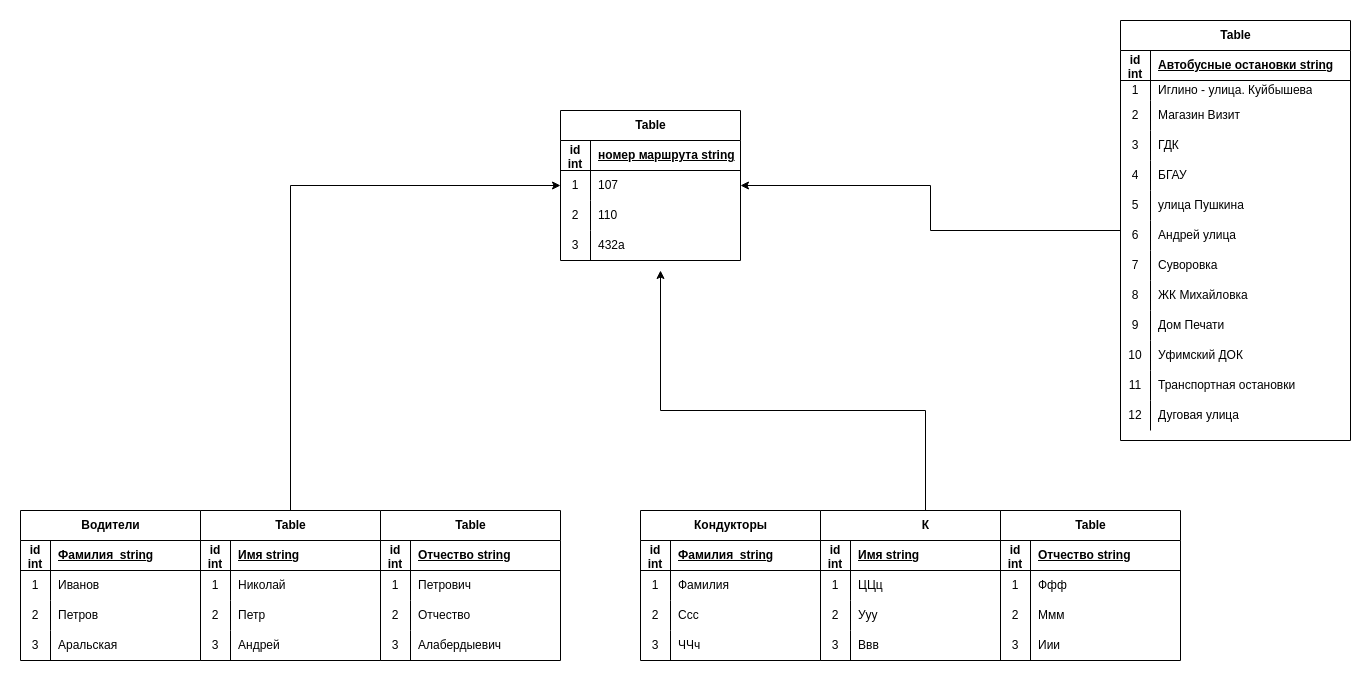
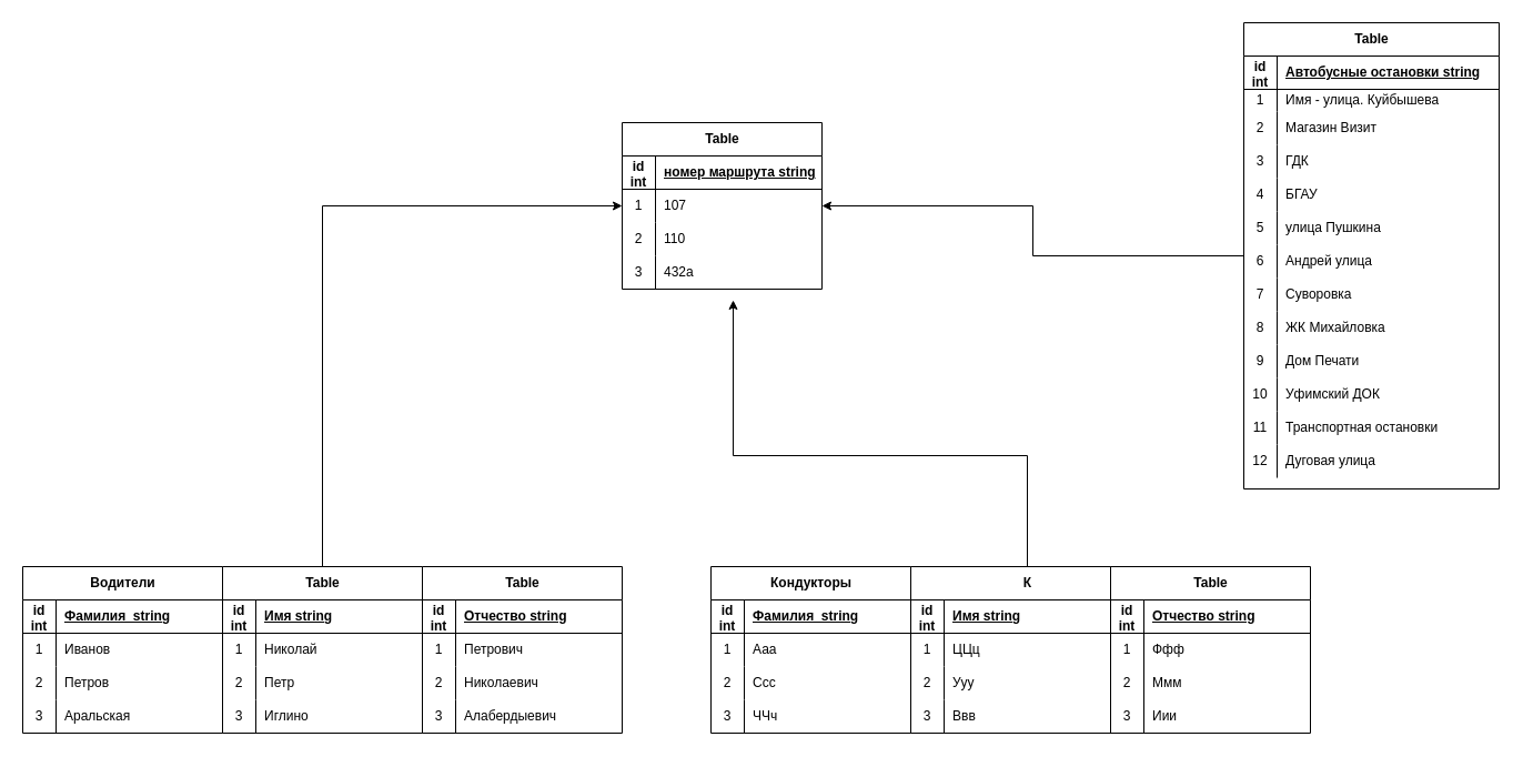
- <mxCell id="22" value="Иглино - улица. Куйбышева" style="shape=partialRectangle;connectable=0;fillColor=none;top=0;left=0;bottom=0;right=0;align=left;spacingLeft=6;overflow=hidden;whiteSpace=wrap;html=1;" vertex="1" parent="20"><mxGeometry x="30" width="200" height="20" as="geometry"><mxRectangle width="200" height="20" as="alternateBounds" /></mxGeometry></mxCell>
+ <mxCell id="22" value="Имя - улица. Куйбышева" style="shape=partialRectangle;connectable=0;fillColor=none;top=0;left=0;bottom=0;right=0;align=left;spacingLeft=6;overflow=hidden;whiteSpace=wrap;html=1;" vertex="1" parent="20"><mxGeometry x="30" width="200" height="20" as="geometry"><mxRectangle width="200" height="20" as="alternateBounds" /></mxGeometry></mxCell>
- <mxCell id="102" value="Фамилия" style="shape=partialRectangle;connectable=0;fillColor=none;top=0;left=0;bottom=0;right=0;align=left;spacingLeft=6;overflow=hidden;whiteSpace=wrap;html=1;" vertex="1" parent="100"><mxGeometry x="30" width="150" height="30" as="geometry"><mxRectangle width="150" height="30" as="alternateBounds" /></mxGeometry></mxCell>
+ <mxCell id="102" value="Ааа" style="shape=partialRectangle;connectable=0;fillColor=none;top=0;left=0;bottom=0;right=0;align=left;spacingLeft=6;overflow=hidden;whiteSpace=wrap;html=1;" vertex="1" parent="100"><mxGeometry x="30" width="150" height="30" as="geometry"><mxRectangle width="150" height="30" as="alternateBounds" /></mxGeometry></mxCell>
- <mxCell id="92" value="Отчество" style="shape=partialRectangle;connectable=0;fillColor=none;top=0;left=0;bottom=0;right=0;align=left;spacingLeft=6;overflow=hidden;whiteSpace=wrap;html=1;" vertex="1" parent="90"><mxGeometry x="30" width="150" height="30" as="geometry"><mxRectangle width="150" height="30" as="alternateBounds" /></mxGeometry></mxCell>
+ <mxCell id="92" value="Николаевич" style="shape=partialRectangle;connectable=0;fillColor=none;top=0;left=0;bottom=0;right=0;align=left;spacingLeft=6;overflow=hidden;whiteSpace=wrap;html=1;" vertex="1" parent="90"><mxGeometry x="30" width="150" height="30" as="geometry"><mxRectangle width="150" height="30" as="alternateBounds" /></mxGeometry></mxCell>
- <mxCell id="82" value="Андрей" style="shape=partialRectangle;connectable=0;fillColor=none;top=0;left=0;bottom=0;right=0;align=left;spacingLeft=6;overflow=hidden;whiteSpace=wrap;html=1;" vertex="1" parent="80"><mxGeometry x="30" width="150" height="30" as="geometry"><mxRectangle width="150" height="30" as="alternateBounds" /></mxGeometry></mxCell>
+ <mxCell id="82" value="Иглино" style="shape=partialRectangle;connectable=0;fillColor=none;top=0;left=0;bottom=0;right=0;align=left;spacingLeft=6;overflow=hidden;whiteSpace=wrap;html=1;" vertex="1" parent="80"><mxGeometry x="30" width="150" height="30" as="geometry"><mxRectangle width="150" height="30" as="alternateBounds" /></mxGeometry></mxCell>
